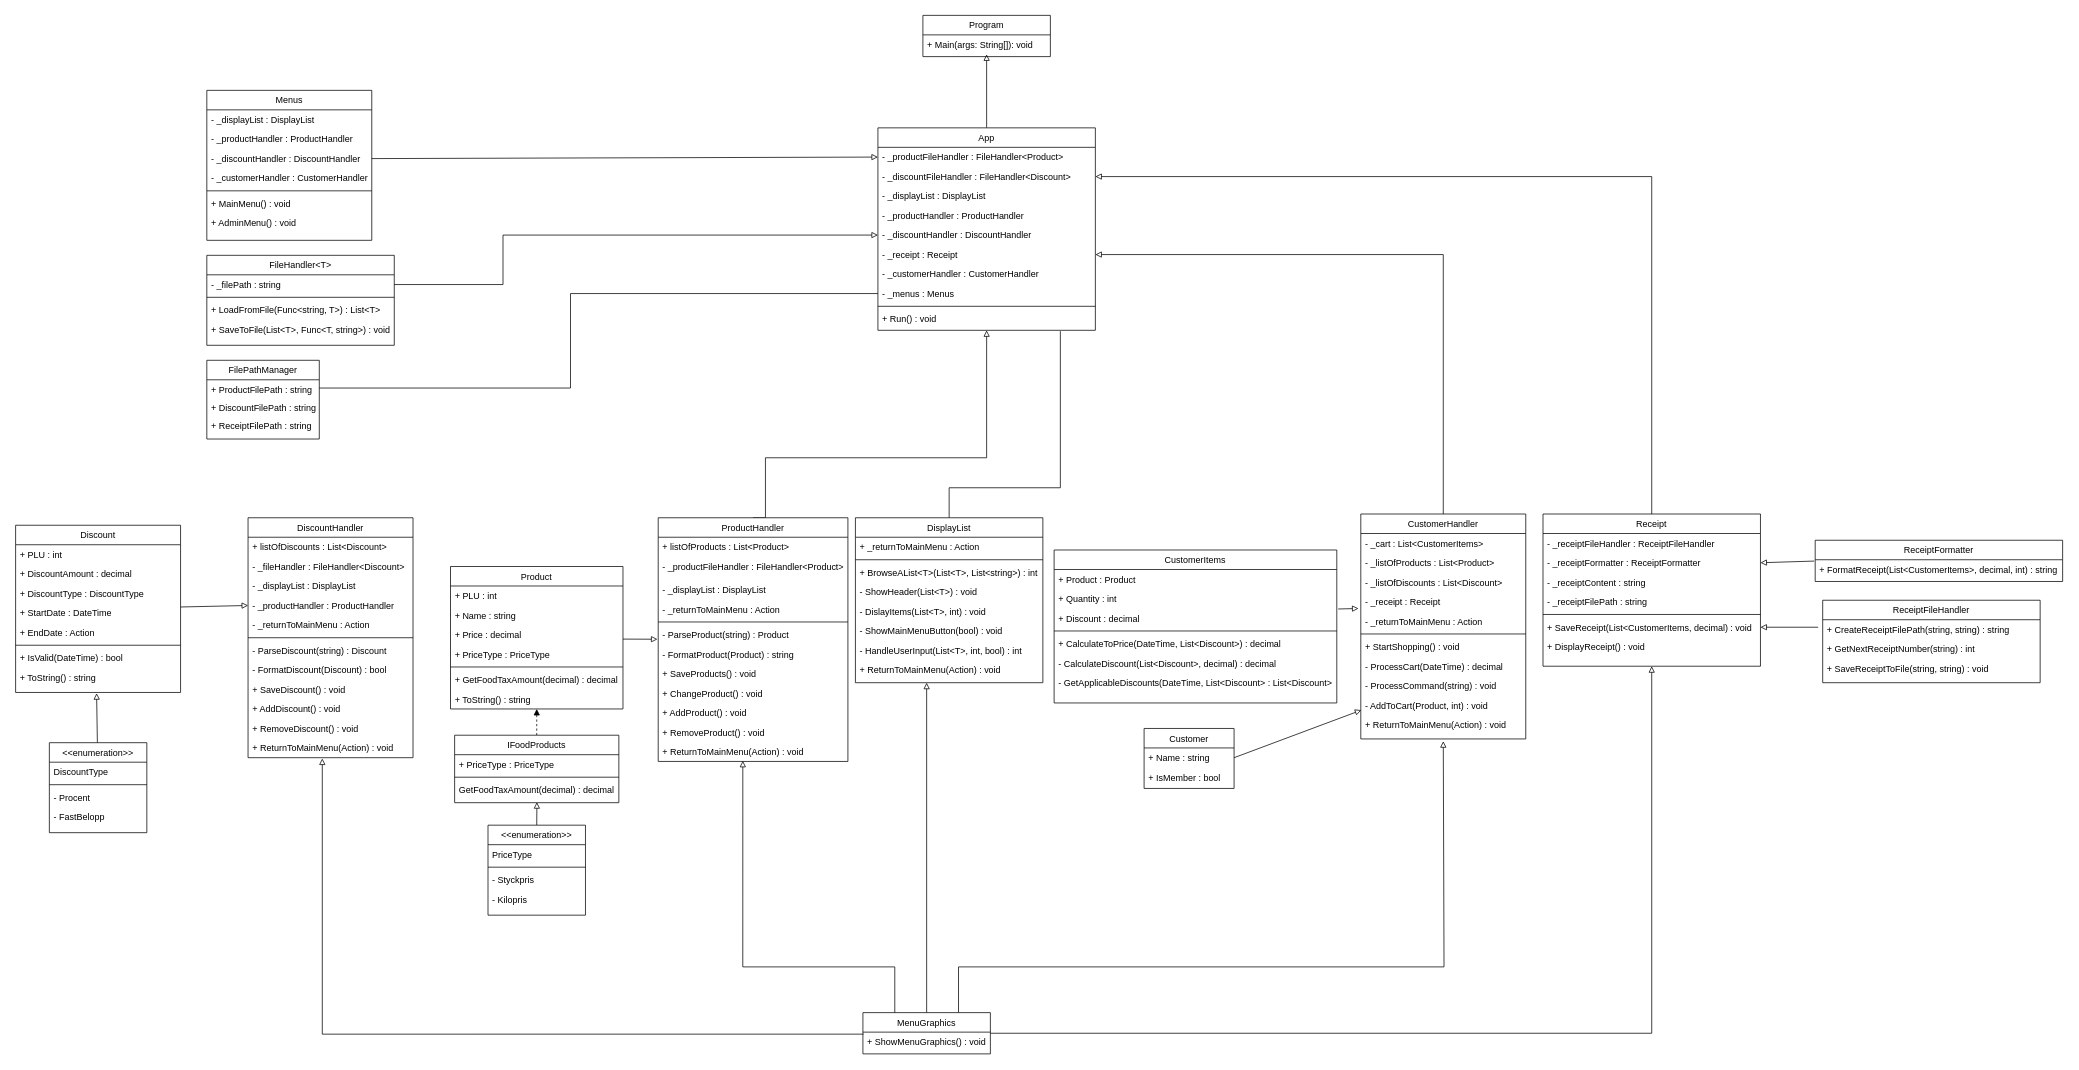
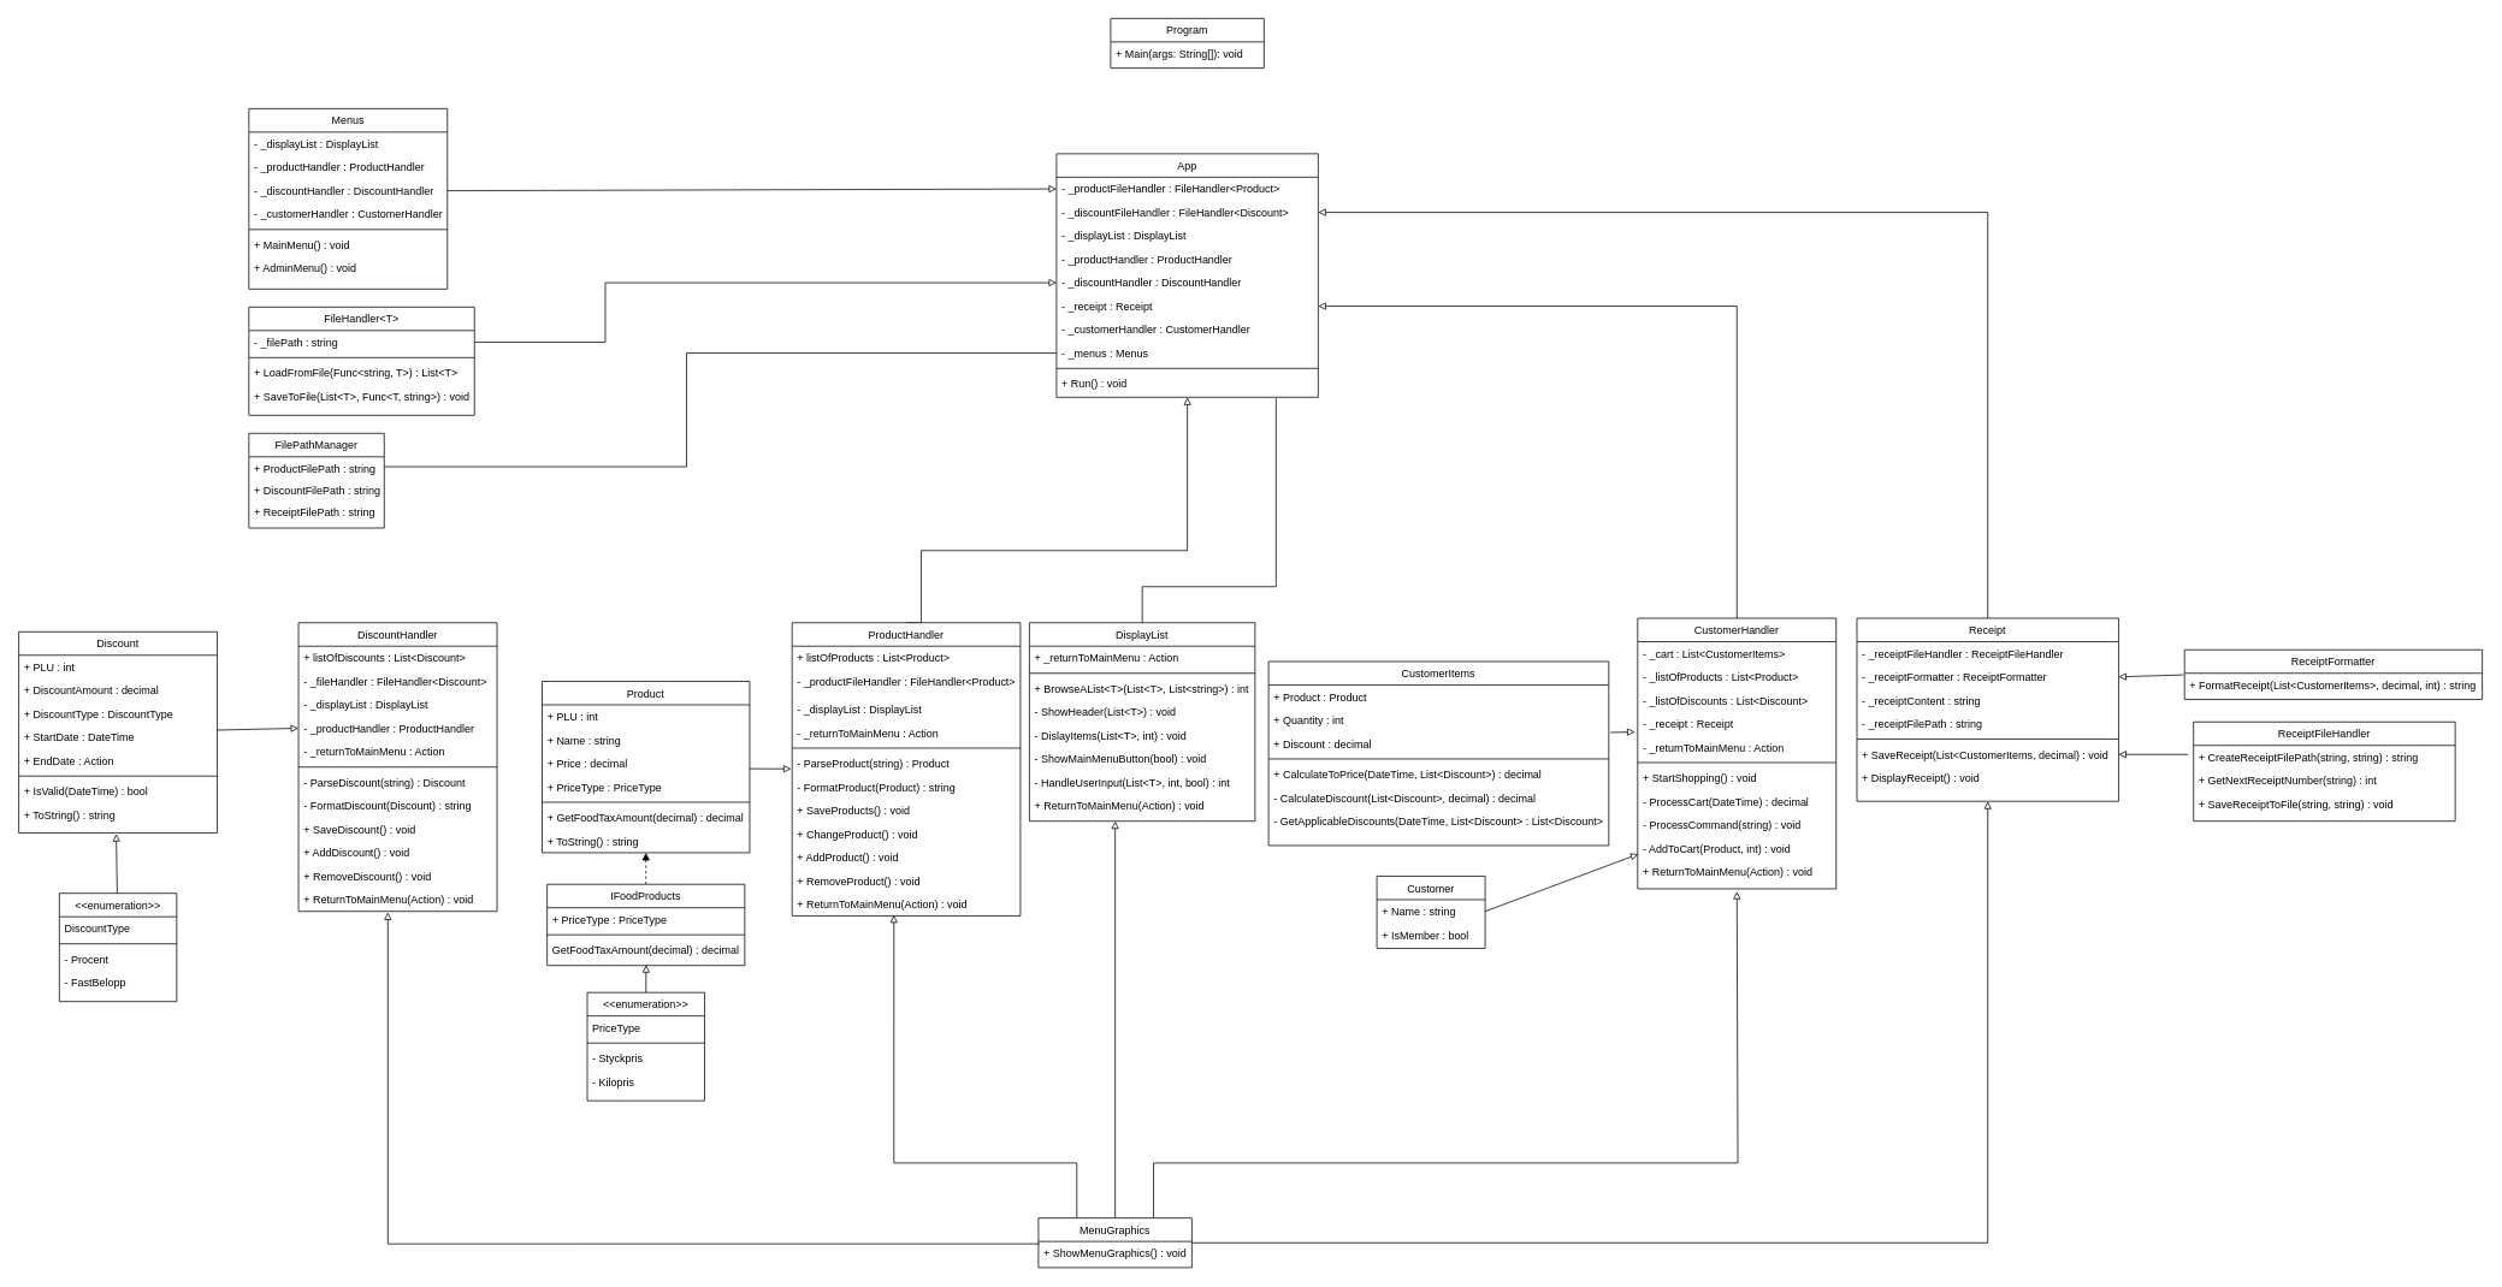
- <mxCell id="86" value="" style="rounded=0;orthogonalLoop=1;jettySize=auto;html=1;endArrow=block;endFill=0;" parent="1" source="87" target="85" edge="1"><mxGeometry relative="1" as="geometry" /></mxCell>
- <mxCell id="47" value="- FormatDiscount(Discount) : bool" style="text;align=left;verticalAlign=top;spacingLeft=4;spacingRight=4;overflow=hidden;rotatable=0;points=[[0,0.5],[1,0.5]];portConstraint=eastwest;" parent="39" vertex="1"><mxGeometry y="190" width="220" height="26" as="geometry" /></mxCell>
+ <mxCell id="47" value="- FormatDiscount(Discount) : string" style="text;align=left;verticalAlign=top;spacingLeft=4;spacingRight=4;overflow=hidden;rotatable=0;points=[[0,0.5],[1,0.5]];portConstraint=eastwest;" parent="39" vertex="1"><mxGeometry y="190" width="220" height="26" as="geometry" /></mxCell>
